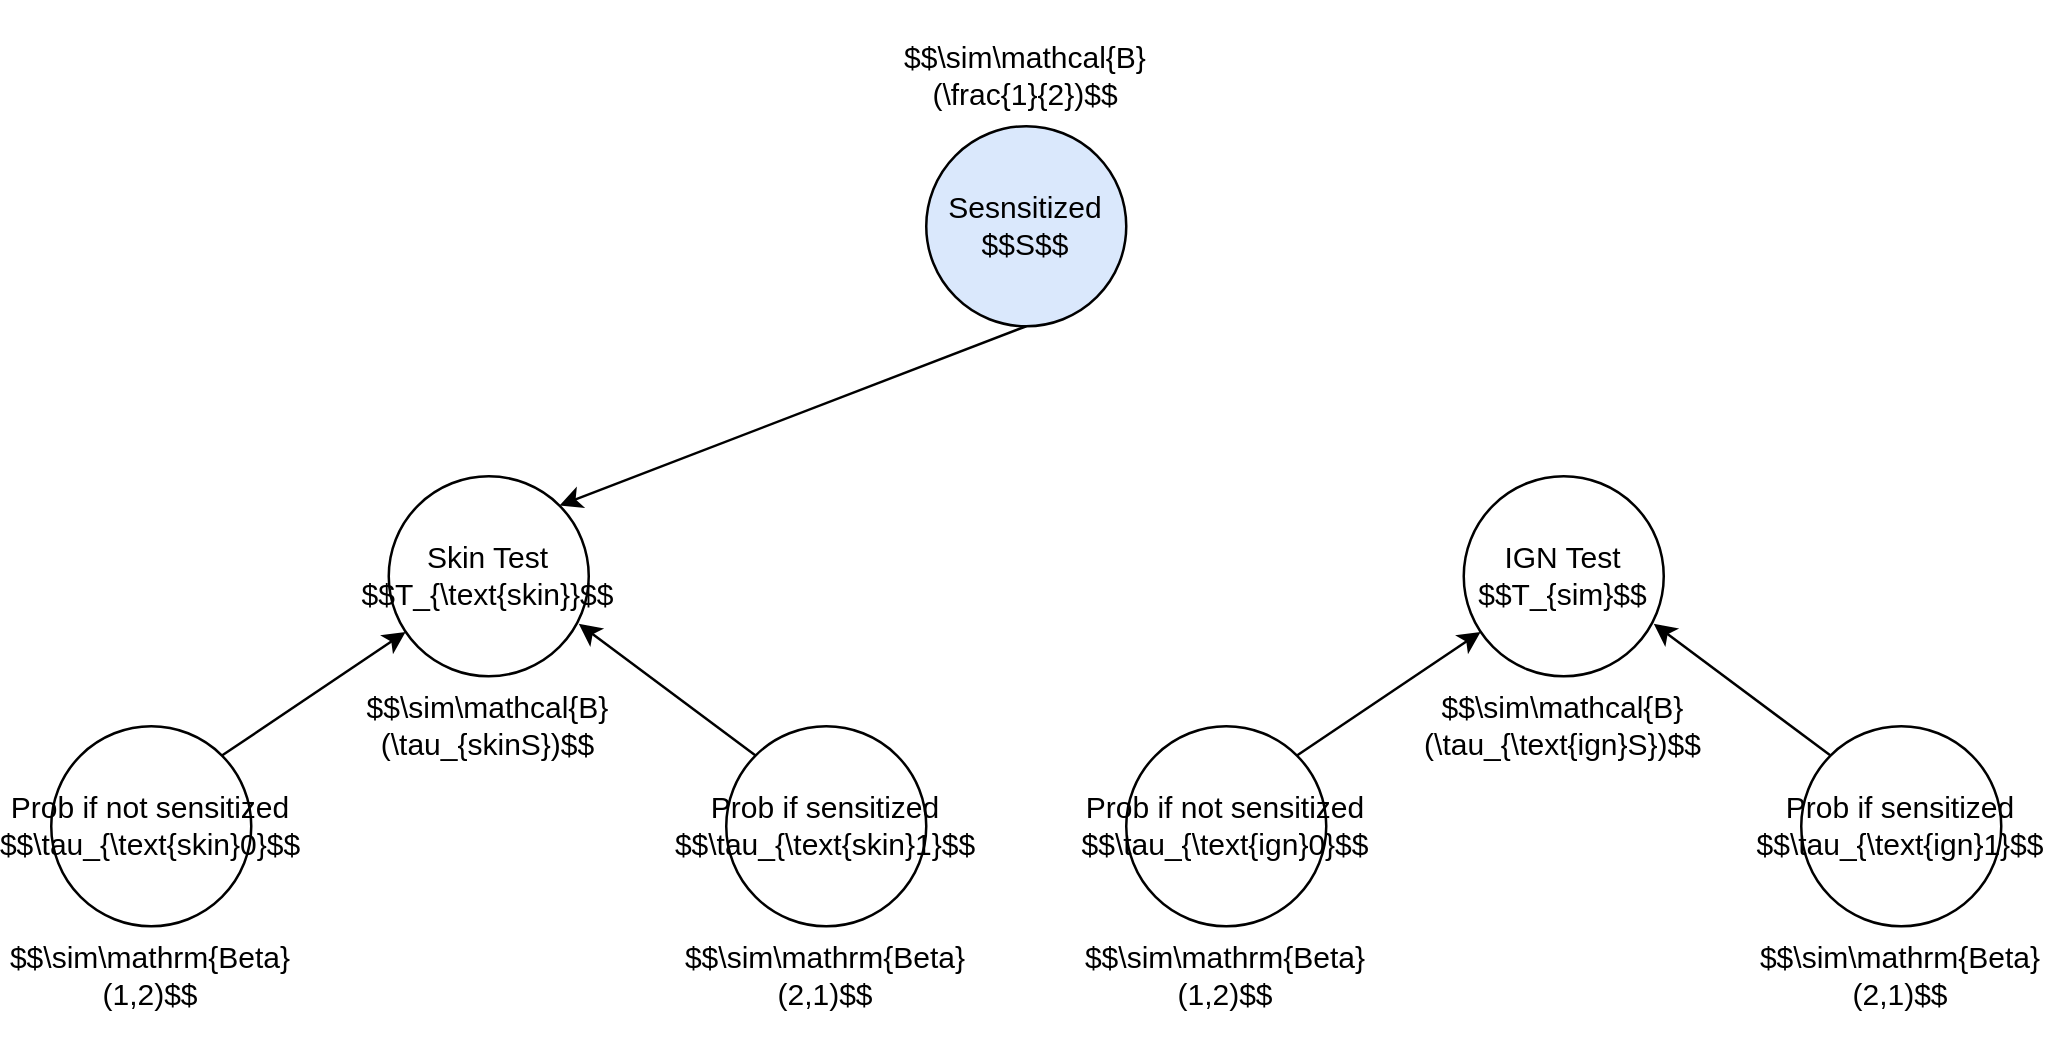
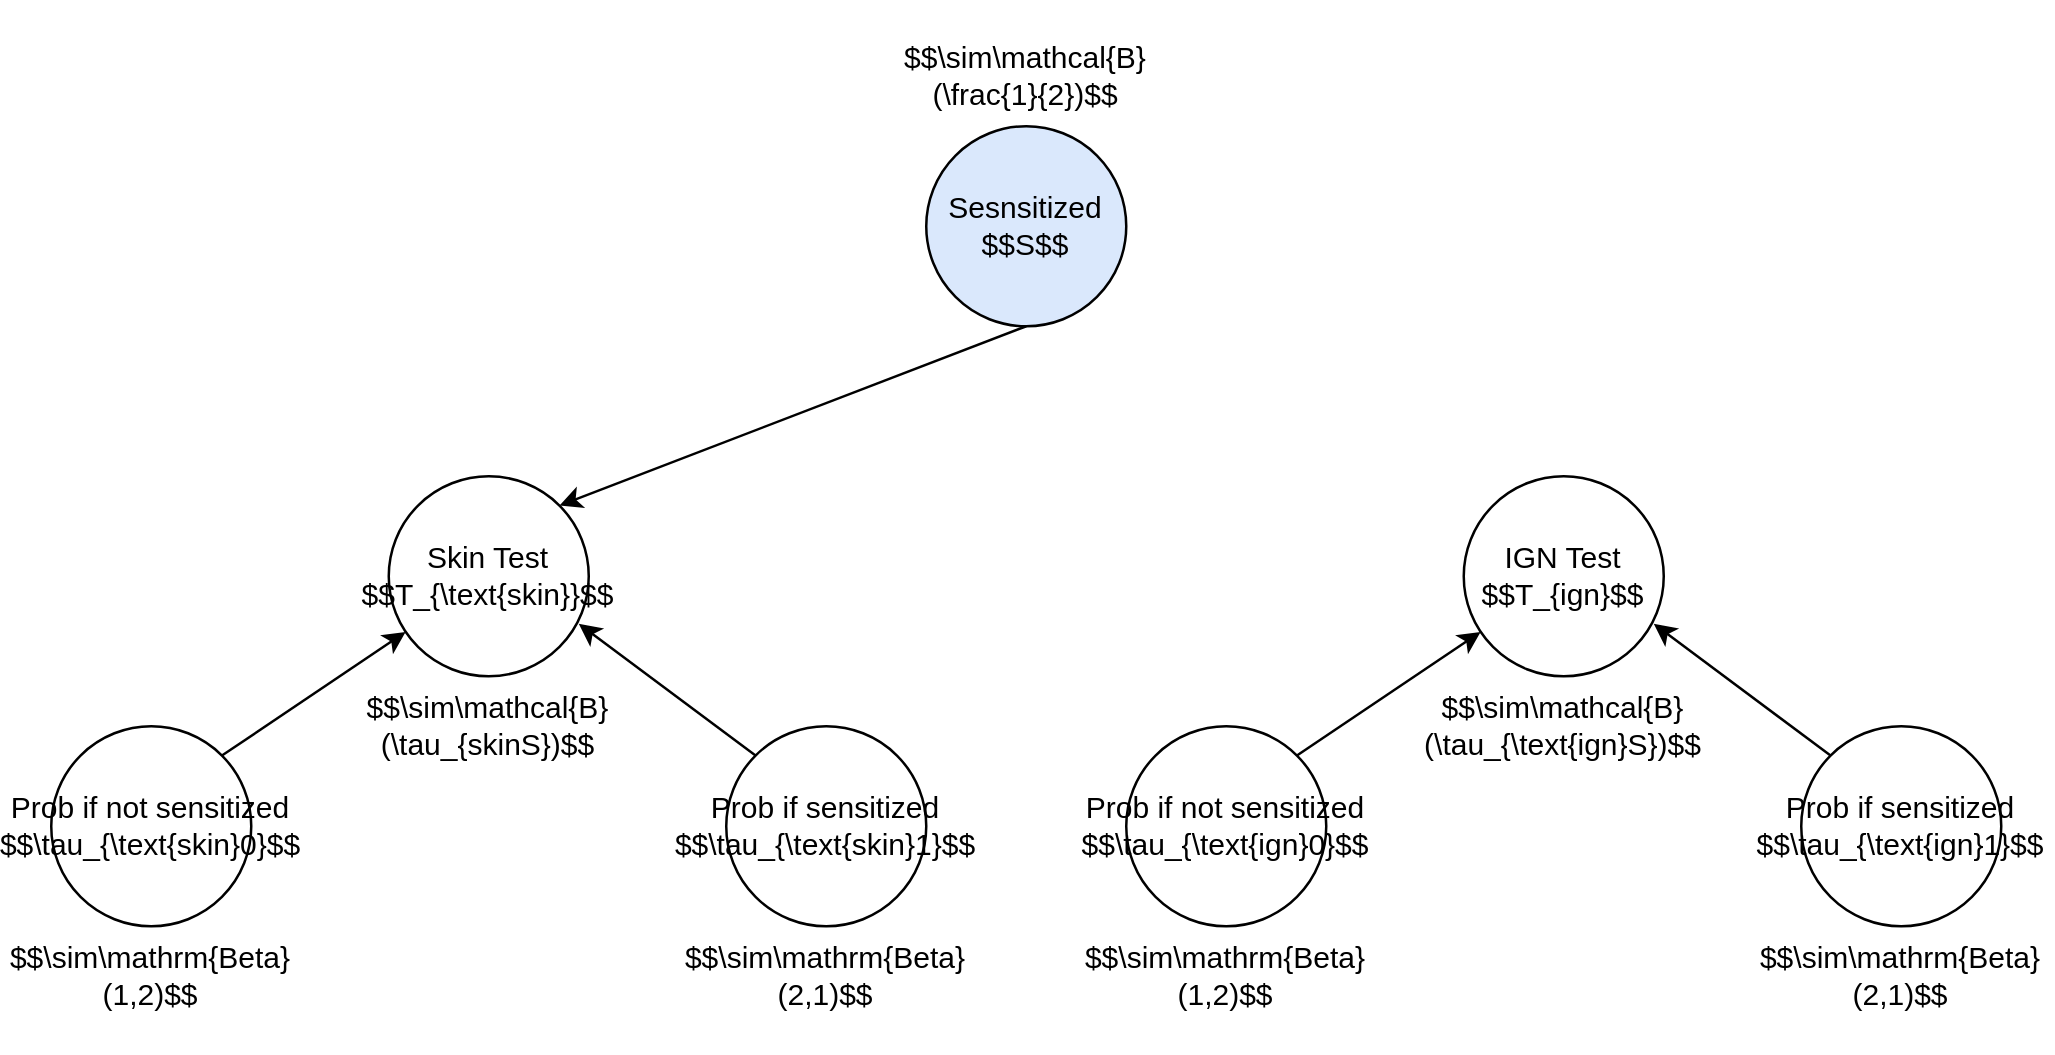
- <mxCell id="13" value="IGN Test&lt;br&gt;$$T_{sim}$$" style="ellipse;whiteSpace=wrap;html=1;aspect=fixed;" vertex="1" parent="1"><mxGeometry x="585" y="190" width="80" height="80" as="geometry" /></mxCell>
+ <mxCell id="13" value="IGN Test&lt;br&gt;$$T_{ign}$$" style="ellipse;whiteSpace=wrap;html=1;aspect=fixed;" vertex="1" parent="1"><mxGeometry x="585" y="190" width="80" height="80" as="geometry" /></mxCell>
